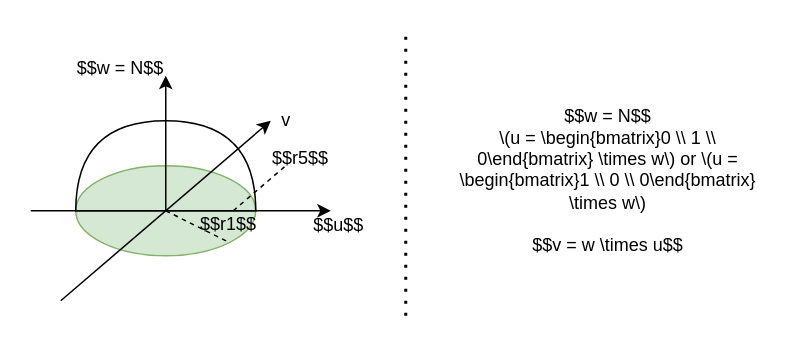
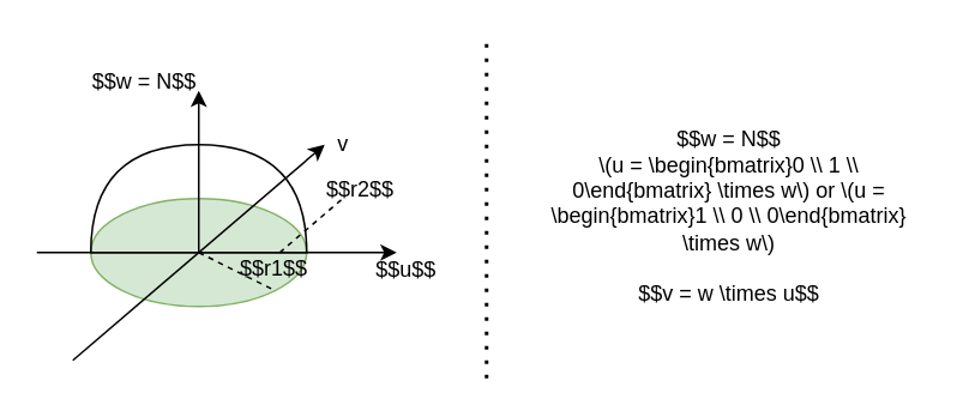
- <mxCell id="13" value="$$r5$$" style="text;html=1;strokeColor=none;fillColor=none;align=center;verticalAlign=middle;whiteSpace=wrap;rounded=0;shadow=0;sketch=0;" vertex="1" parent="1"><mxGeometry x="170" y="90" width="60" height="30" as="geometry" /></mxCell>
+ <mxCell id="13" value="$$r2$$" style="text;html=1;strokeColor=none;fillColor=none;align=center;verticalAlign=middle;whiteSpace=wrap;rounded=0;shadow=0;sketch=0;" vertex="1" parent="1"><mxGeometry x="170" y="90" width="60" height="30" as="geometry" /></mxCell>
